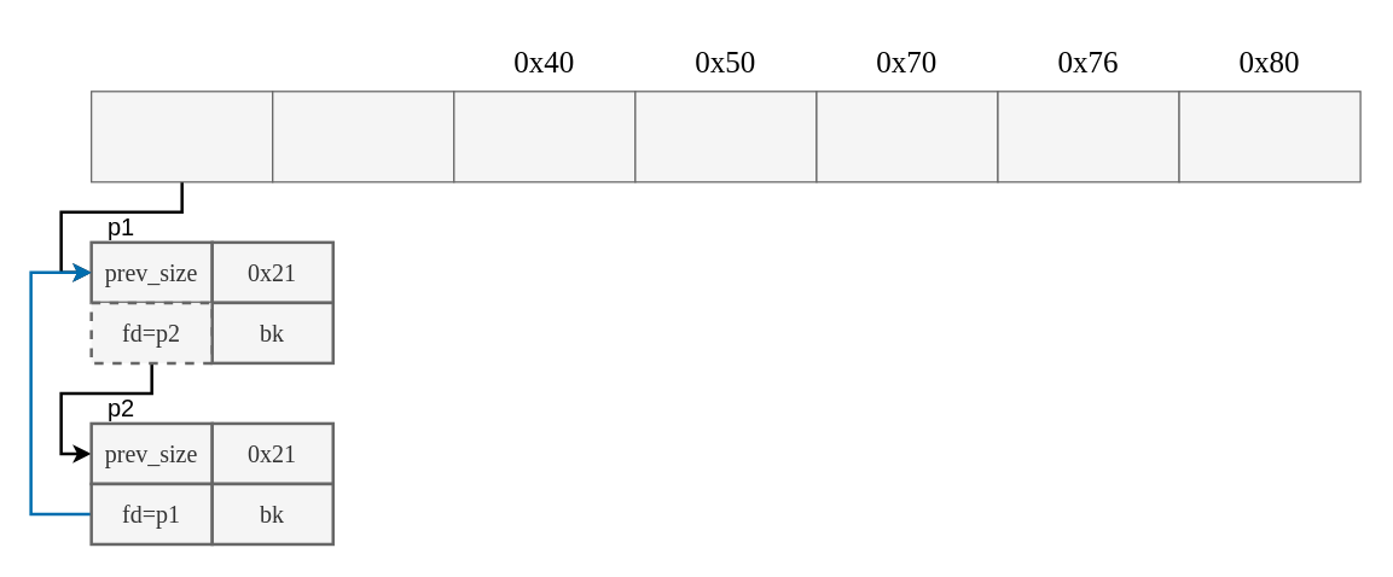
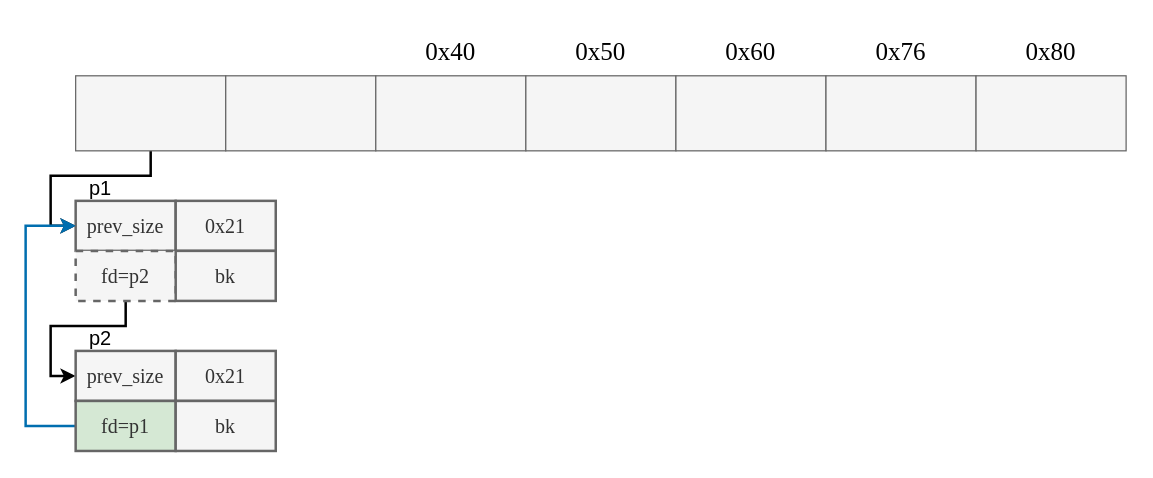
- <mxCell id="20" value="&lt;font style=&quot;font-size: 20px&quot;&gt;0x70&lt;/font&gt;" style="text;html=1;strokeColor=none;fillColor=none;align=center;verticalAlign=middle;whiteSpace=wrap;rounded=0;fontSize=16;fontFamily=Verdana;fontStyle=0;horizontal=1;" parent="1" vertex="1"><mxGeometry x="540" y="20" width="120" height="40" as="geometry" /></mxCell>
+ <mxCell id="20" value="&lt;font style=&quot;font-size: 20px&quot;&gt;0x60&lt;/font&gt;" style="text;html=1;strokeColor=none;fillColor=none;align=center;verticalAlign=middle;whiteSpace=wrap;rounded=0;fontSize=16;fontFamily=Verdana;fontStyle=0;horizontal=1;" parent="1" vertex="1"><mxGeometry x="540" y="20" width="120" height="40" as="geometry" /></mxCell>
- <mxCell id="12" value="fd=p1" style="rounded=0;whiteSpace=wrap;html=1;fillColor=#f5f5f5;strokeColor=#666666;fontColor=#333333;fontSize=16;fontFamily=Verdana;fontStyle=0;horizontal=1;strokeWidth=2;" parent="1" vertex="1"><mxGeometry x="60" y="320" width="80" height="40" as="geometry" /></mxCell>
+ <mxCell id="12" value="fd=p1" style="rounded=0;whiteSpace=wrap;html=1;fillColor=#d5e8d4;strokeColor=#666666;fontColor=#333333;fontSize=16;fontFamily=Verdana;fontStyle=0;horizontal=1;strokeWidth=2;" parent="1" vertex="1"><mxGeometry x="60" y="320" width="80" height="40" as="geometry" /></mxCell>
